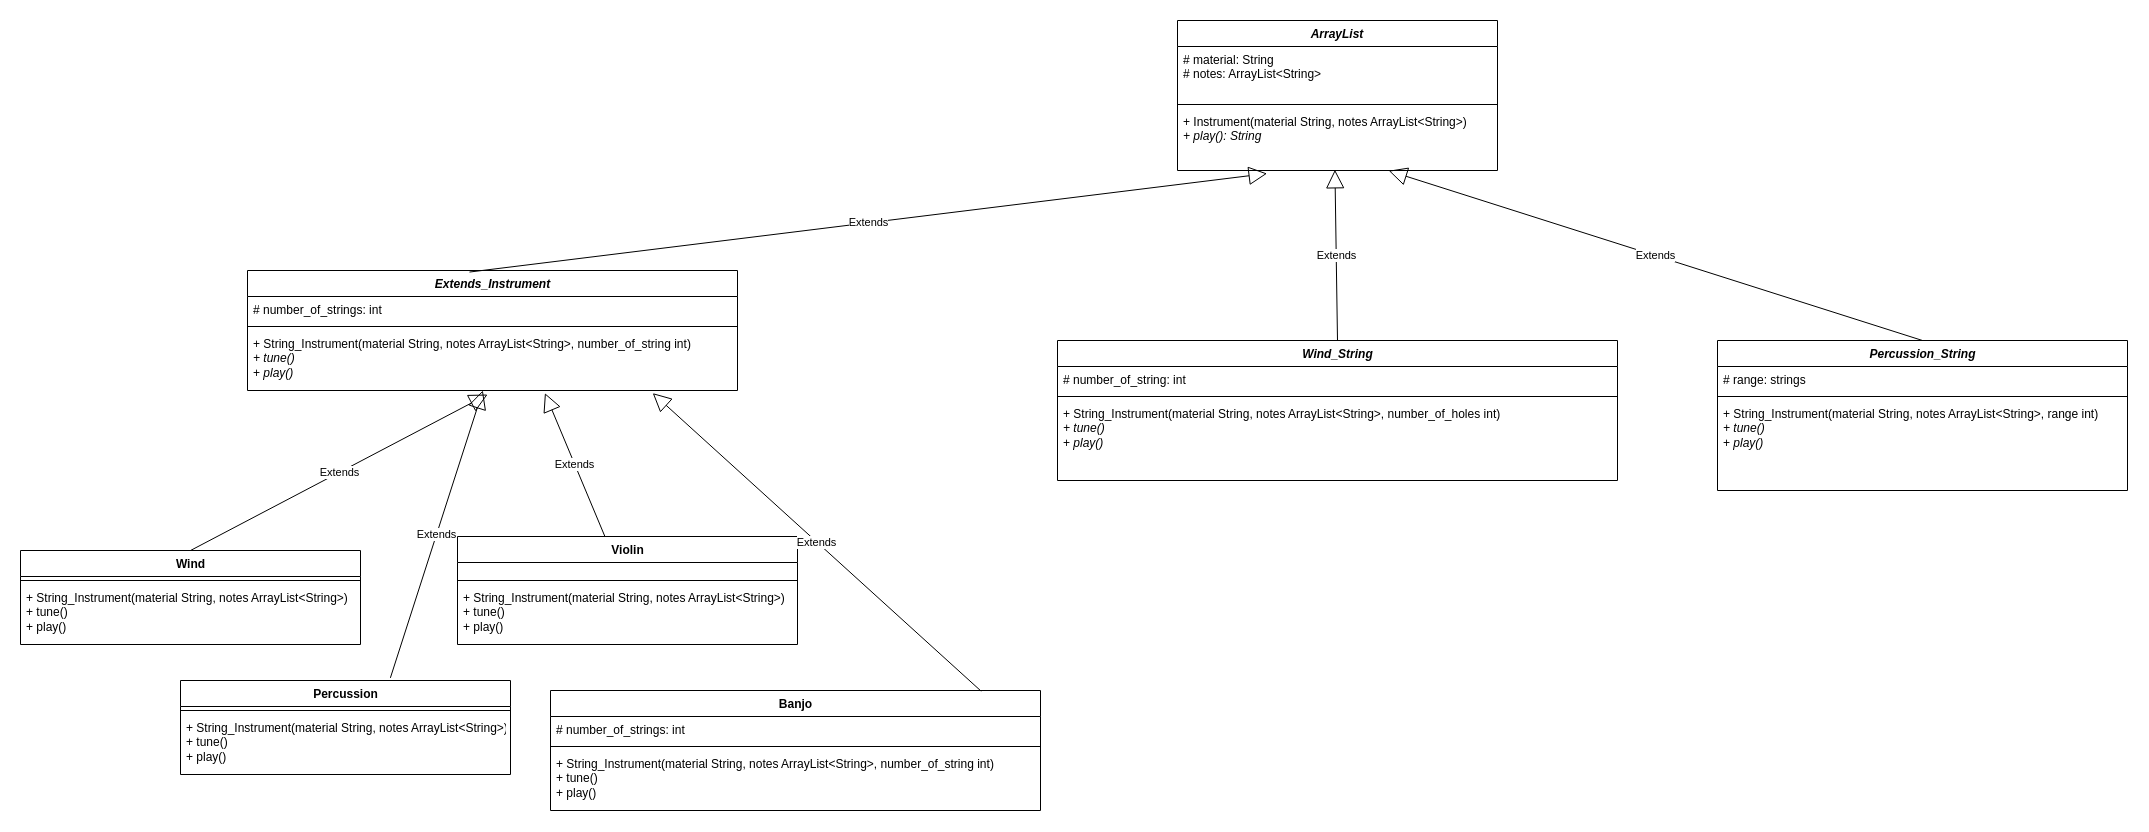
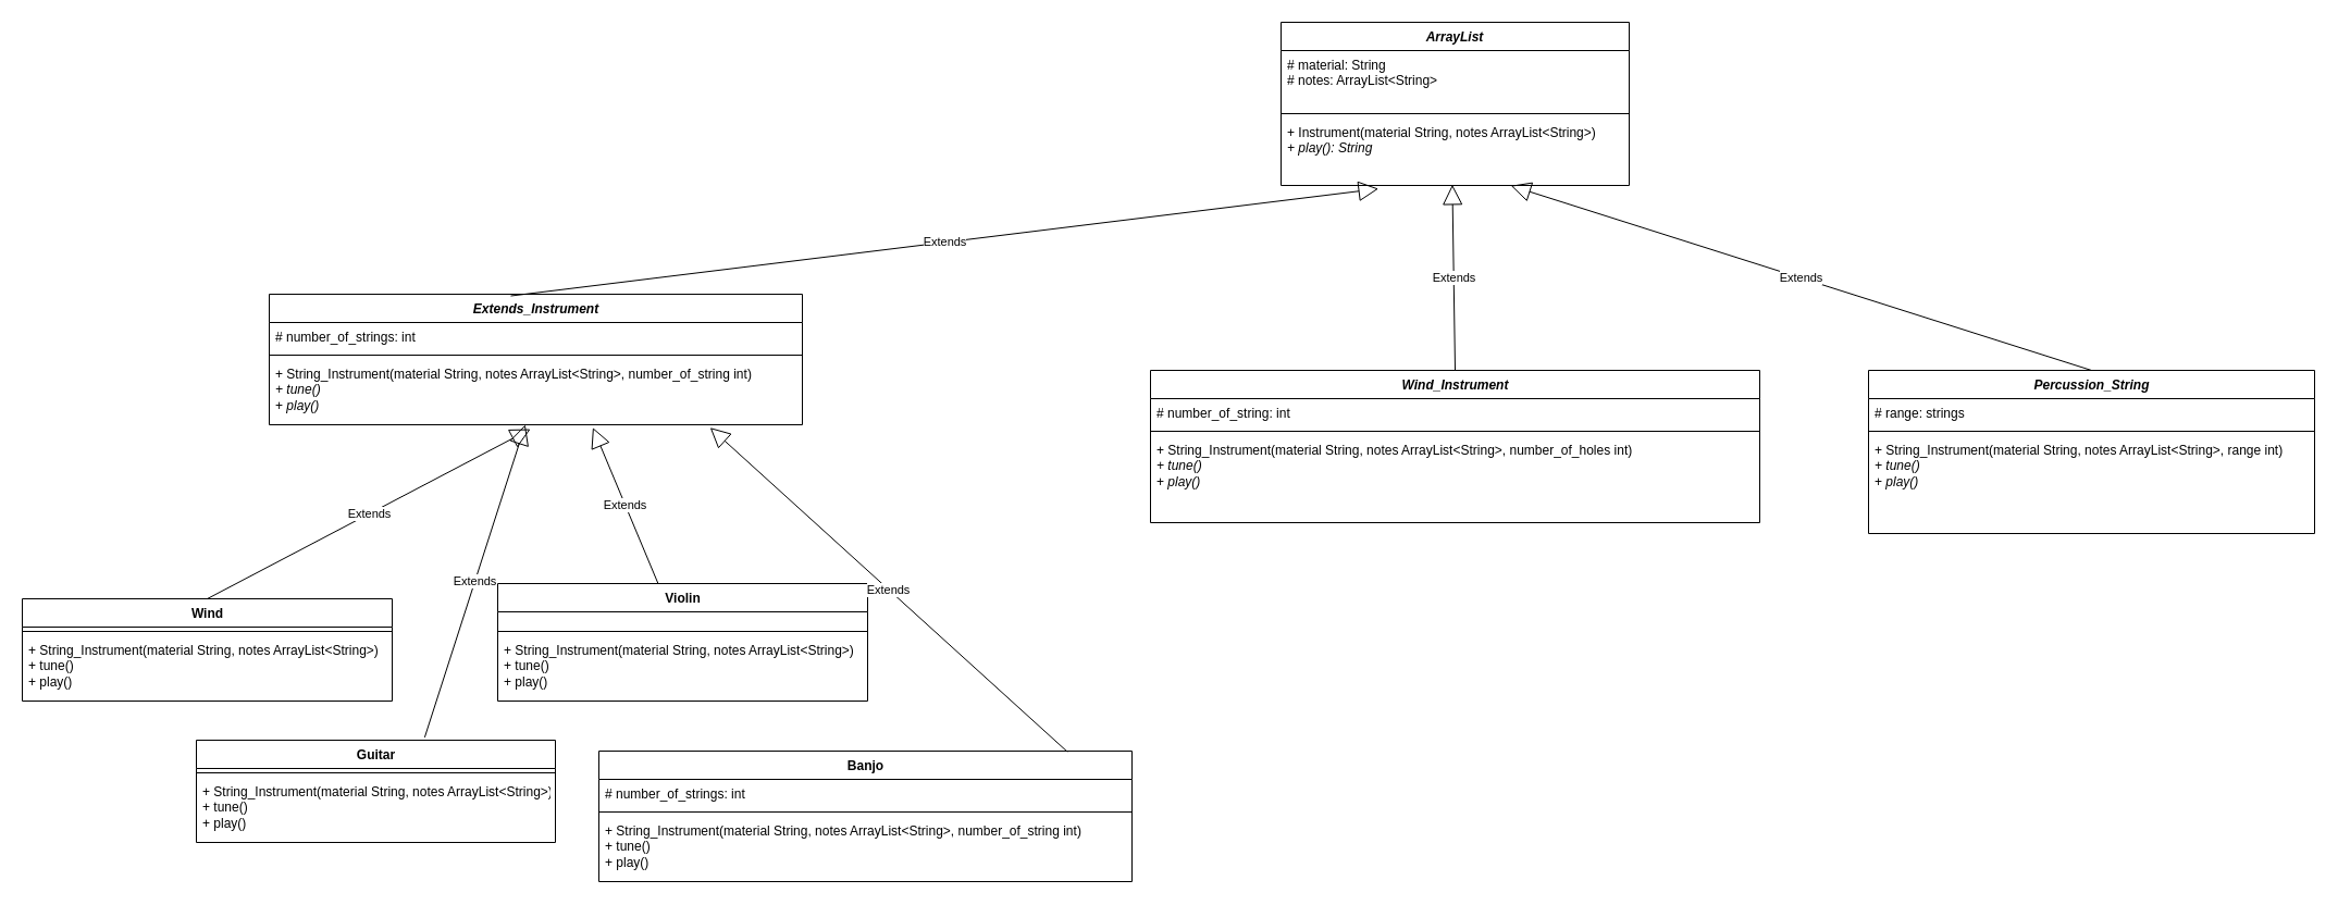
- <mxCell id="10" value="&lt;i&gt;Wind_String&lt;/i&gt;" style="swimlane;fontStyle=1;align=center;verticalAlign=top;childLayout=stackLayout;horizontal=1;startSize=26;horizontalStack=0;resizeParent=1;resizeParentMax=0;resizeLast=0;collapsible=1;marginBottom=0;html=1;" vertex="1" parent="1"><mxGeometry x="1057" y="340" width="560" height="140" as="geometry" /></mxCell>
+ <mxCell id="10" value="&lt;i&gt;Wind_Instrument&lt;/i&gt;" style="swimlane;fontStyle=1;align=center;verticalAlign=top;childLayout=stackLayout;horizontal=1;startSize=26;horizontalStack=0;resizeParent=1;resizeParentMax=0;resizeLast=0;collapsible=1;marginBottom=0;html=1;" vertex="1" parent="1"><mxGeometry x="1057" y="340" width="560" height="140" as="geometry" /></mxCell>
- <mxCell id="28" value="Percussion" style="swimlane;fontStyle=1;align=center;verticalAlign=top;childLayout=stackLayout;horizontal=1;startSize=26;horizontalStack=0;resizeParent=1;resizeParentMax=0;resizeLast=0;collapsible=1;marginBottom=0;html=1;" vertex="1" parent="1"><mxGeometry x="180" y="680" width="330" height="94" as="geometry" /></mxCell>
+ <mxCell id="28" value="Guitar" style="swimlane;fontStyle=1;align=center;verticalAlign=top;childLayout=stackLayout;horizontal=1;startSize=26;horizontalStack=0;resizeParent=1;resizeParentMax=0;resizeLast=0;collapsible=1;marginBottom=0;html=1;" vertex="1" parent="1"><mxGeometry x="180" y="680" width="330" height="94" as="geometry" /></mxCell>
